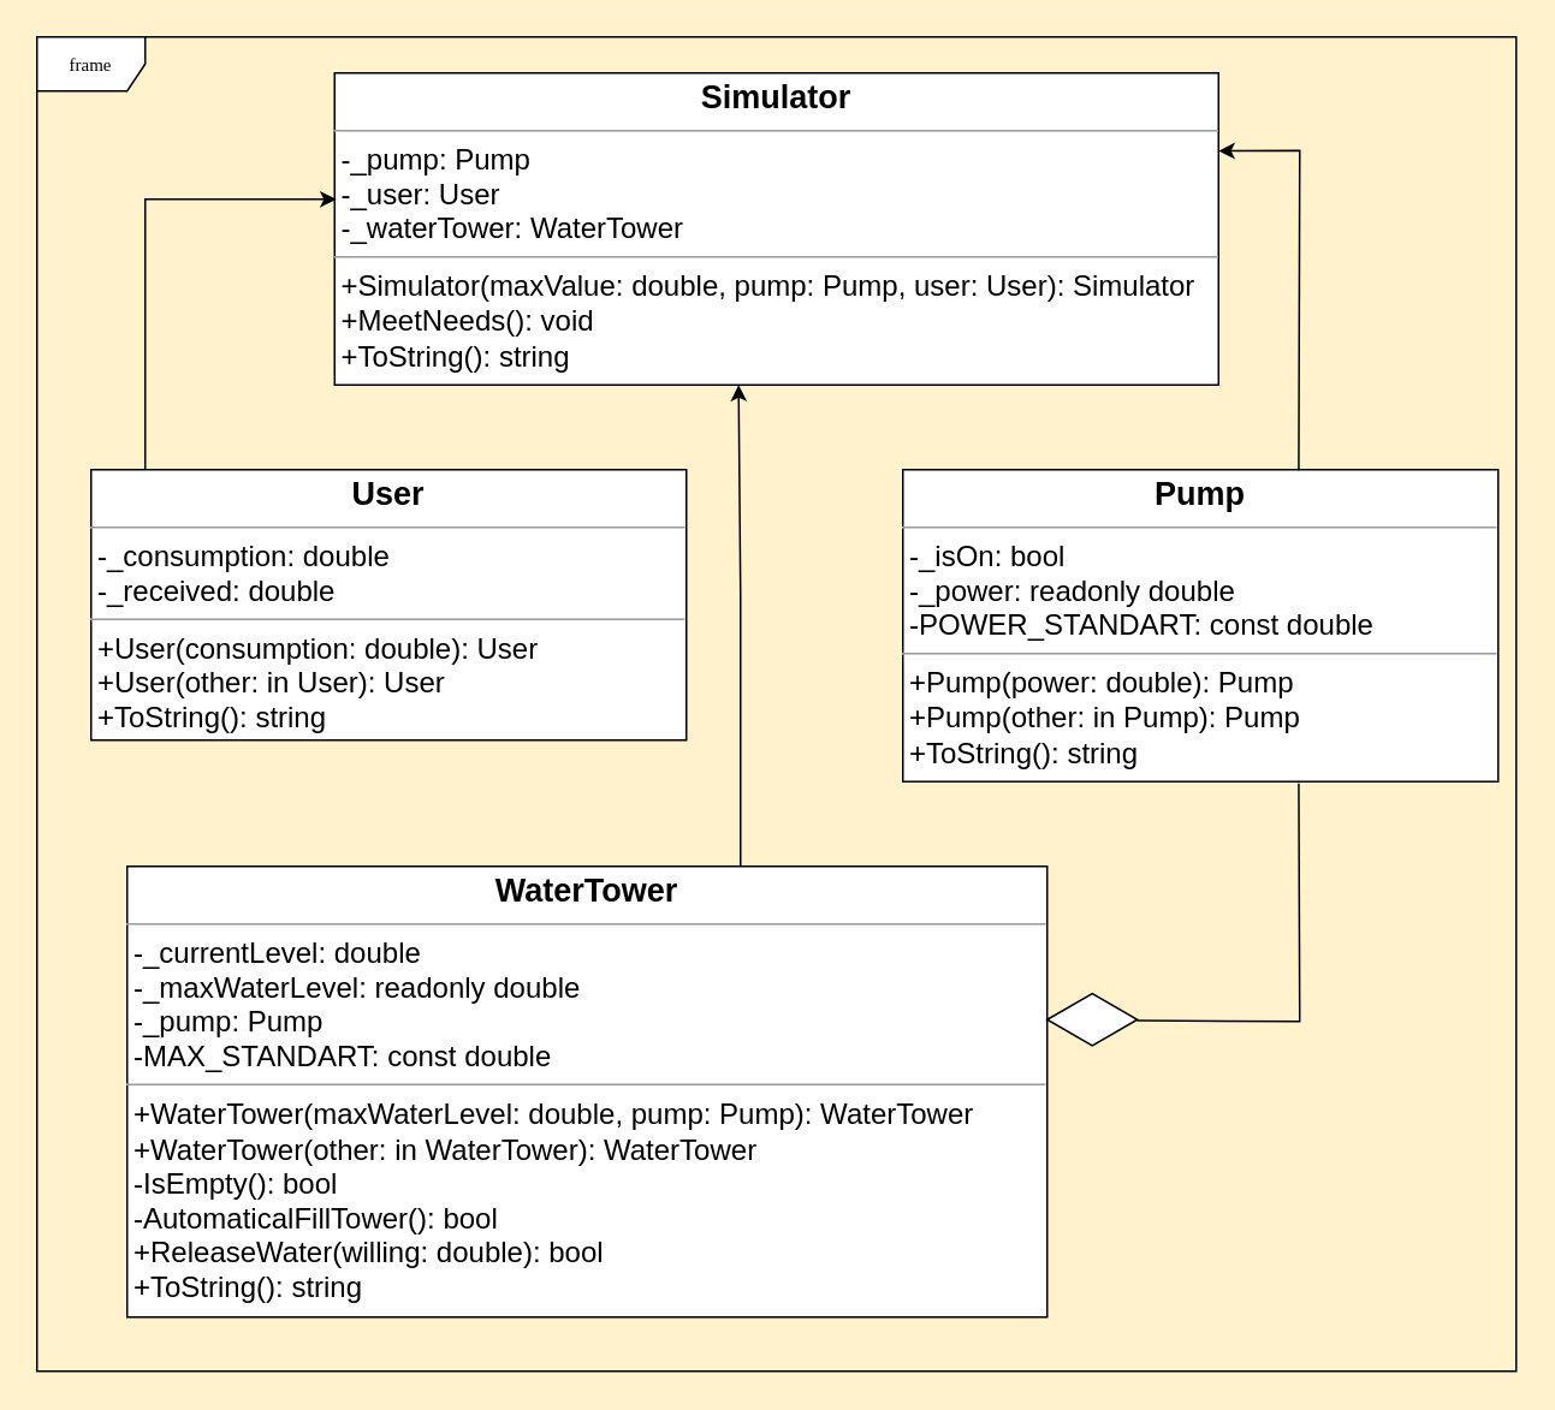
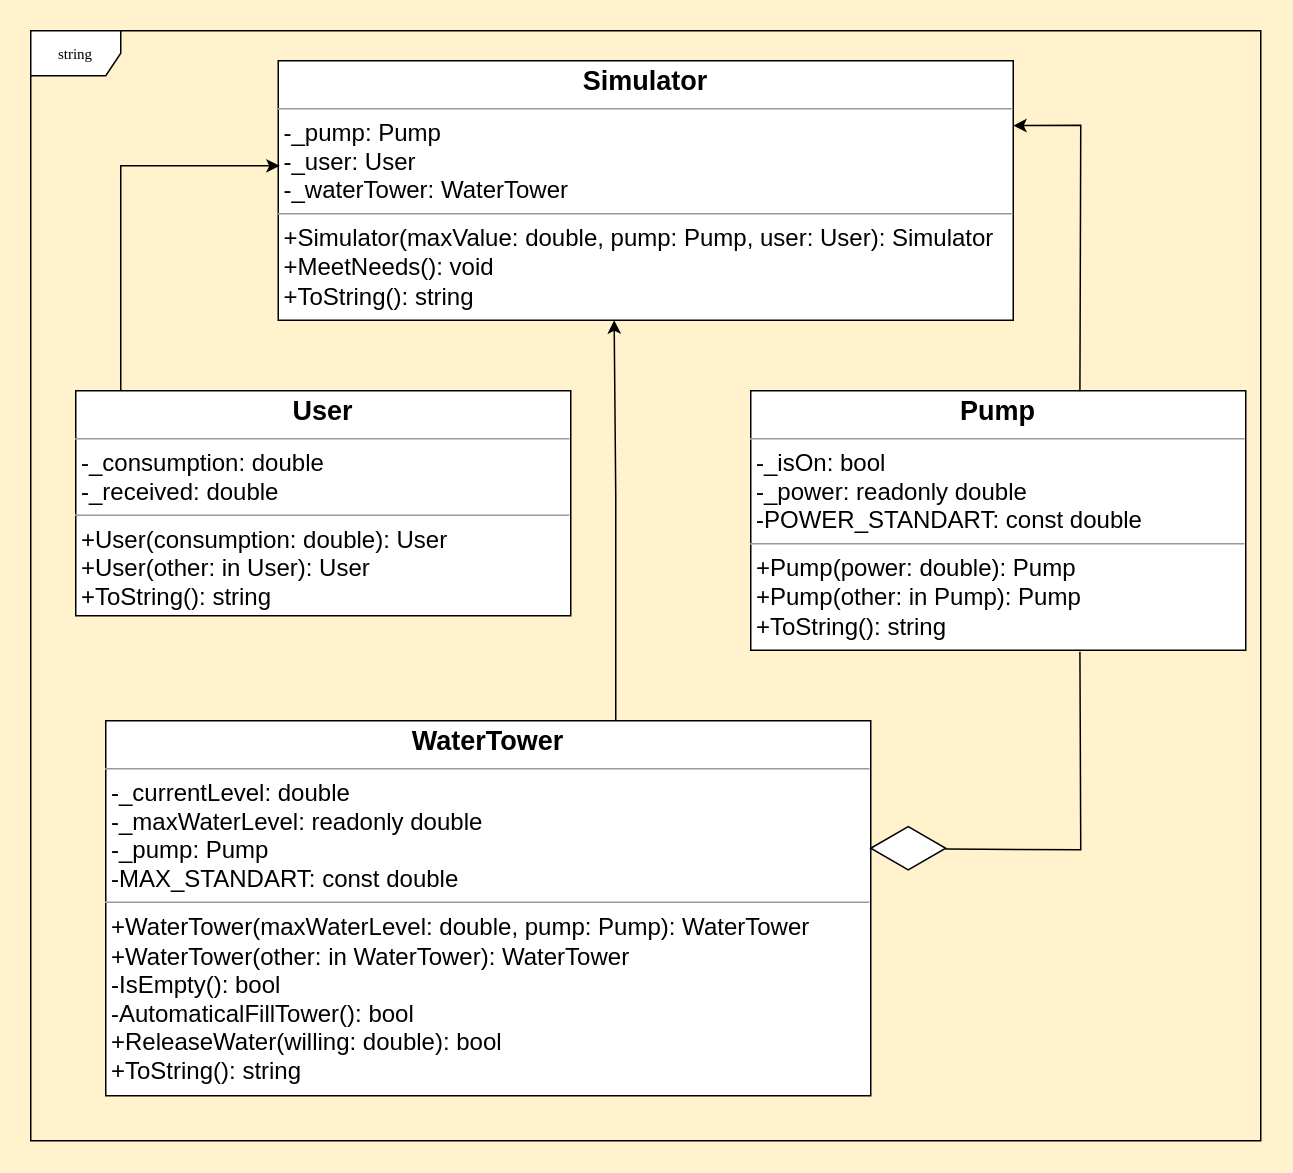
- <mxCell id="2" value="frame" style="shape=umlFrame;whiteSpace=wrap;html=1;rounded=0;shadow=0;comic=0;labelBackgroundColor=none;strokeWidth=1;fontFamily=Verdana;fontSize=10;align=center;" parent="1" vertex="1"><mxGeometry x="20" y="20" width="820" height="740" as="geometry" /></mxCell>
+ <mxCell id="2" value="string" style="shape=umlFrame;whiteSpace=wrap;html=1;rounded=0;shadow=0;comic=0;labelBackgroundColor=none;strokeWidth=1;fontFamily=Verdana;fontSize=10;align=center;" parent="1" vertex="1"><mxGeometry x="20" y="20" width="820" height="740" as="geometry" /></mxCell>
